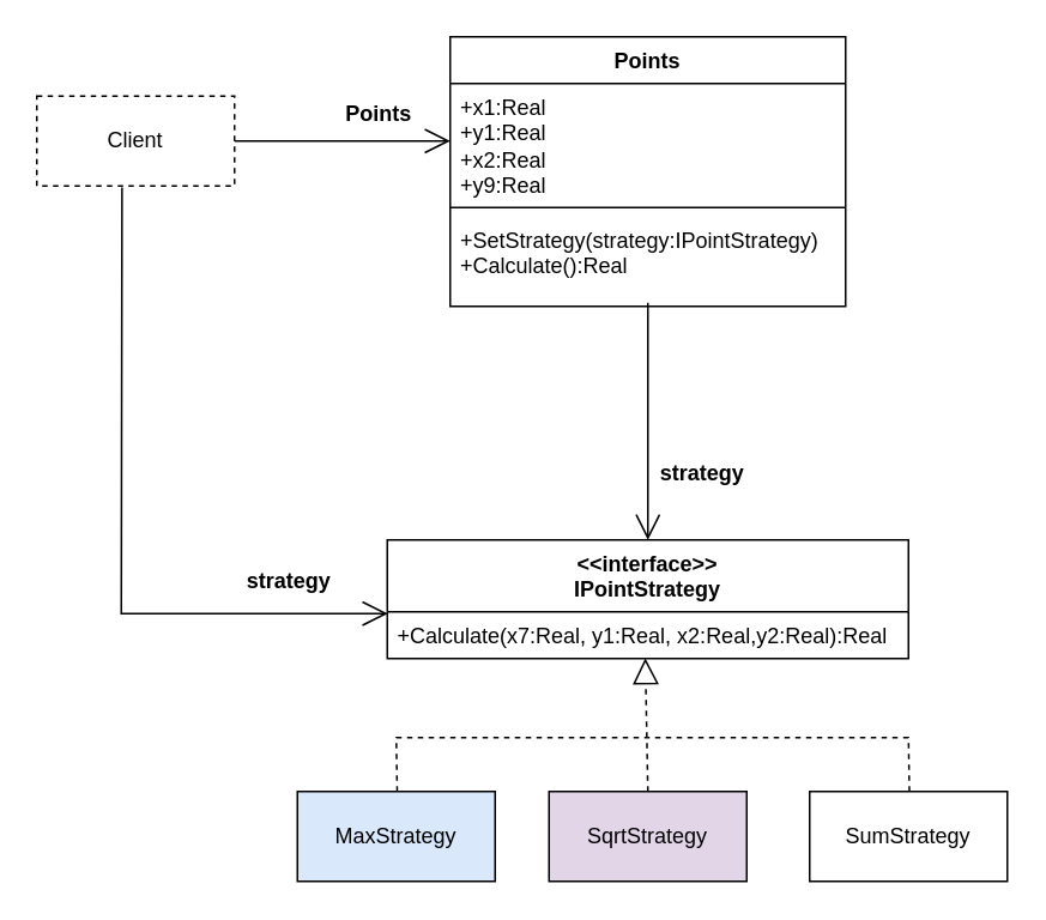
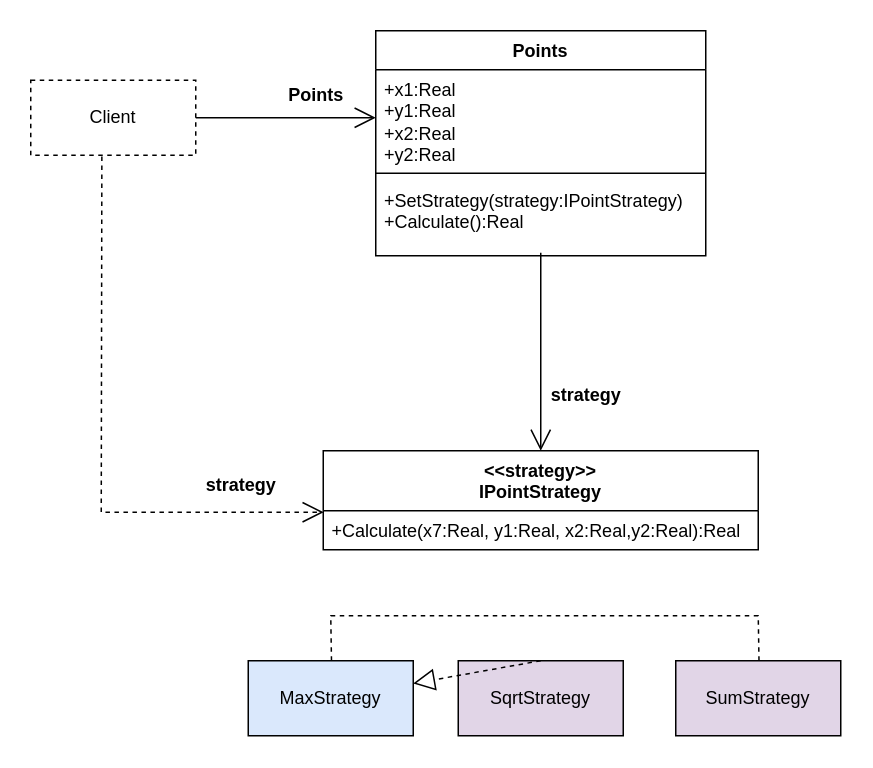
- <mxCell id="4" value="+x1:Real&lt;div&gt;+y1:Real&lt;/div&gt;&lt;div&gt;+x2:Real&lt;/div&gt;&lt;div&gt;+y9:Real&lt;/div&gt;&lt;div&gt;&lt;br&gt;&lt;/div&gt;" style="text;strokeColor=none;fillColor=none;align=left;verticalAlign=top;spacingLeft=4;spacingRight=4;overflow=hidden;rotatable=0;points=[[0,0.5],[1,0.5]];portConstraint=eastwest;whiteSpace=wrap;html=1;" vertex="1" parent="3"><mxGeometry y="26" width="220" height="64" as="geometry" /></mxCell>
+ <mxCell id="4" value="+x1:Real&lt;div&gt;+y1:Real&lt;/div&gt;&lt;div&gt;+x2:Real&lt;/div&gt;&lt;div&gt;+y2:Real&lt;/div&gt;&lt;div&gt;&lt;br&gt;&lt;/div&gt;" style="text;strokeColor=none;fillColor=none;align=left;verticalAlign=top;spacingLeft=4;spacingRight=4;overflow=hidden;rotatable=0;points=[[0,0.5],[1,0.5]];portConstraint=eastwest;whiteSpace=wrap;html=1;" vertex="1" parent="3"><mxGeometry y="26" width="220" height="64" as="geometry" /></mxCell>
- <mxCell id="19" value="" style="endArrow=open;endFill=1;endSize=12;html=1;rounded=0;entryX=0.001;entryY=0.038;entryDx=0;entryDy=0;exitX=0.431;exitY=1.016;exitDx=0;exitDy=0;exitPerimeter=0;entryPerimeter=0;" edge="1" parent="1" source="2" target="9"><mxGeometry width="160" relative="1" as="geometry"><mxPoint x="120" y="220" as="sourcePoint" /><mxPoint x="240" y="210" as="targetPoint" /><Array as="points"><mxPoint x="67" y="341" /></Array></mxGeometry></mxCell>
+ <mxCell id="19" value="" style="endArrow=open;endFill=1;endSize=12;html=1;rounded=0;entryX=0.001;entryY=0.038;entryDx=0;entryDy=0;exitX=0.431;exitY=1.016;exitDx=0;exitDy=0;exitPerimeter=0;entryPerimeter=0;dashed=1;" edge="1" parent="1" source="2" target="9"><mxGeometry width="160" relative="1" as="geometry"><mxPoint x="120" y="220" as="sourcePoint" /><mxPoint x="240" y="210" as="targetPoint" /><Array as="points"><mxPoint x="67" y="341" /></Array></mxGeometry></mxCell>
- <mxCell id="8" value="&amp;lt;&amp;lt;interface&amp;gt;&amp;gt;&lt;div&gt;IPointStrategy&lt;/div&gt;" style="swimlane;fontStyle=1;align=center;verticalAlign=top;childLayout=stackLayout;horizontal=1;startSize=40;horizontalStack=0;resizeParent=1;resizeParentMax=0;resizeLast=0;collapsible=1;marginBottom=0;whiteSpace=wrap;html=1;" vertex="1" parent="1"><mxGeometry x="215" y="300" width="290" height="66" as="geometry" /></mxCell>
+ <mxCell id="8" value="&amp;lt;&amp;lt;strategy&amp;gt;&amp;gt;&lt;div&gt;IPointStrategy&lt;/div&gt;" style="swimlane;fontStyle=1;align=center;verticalAlign=top;childLayout=stackLayout;horizontal=1;startSize=40;horizontalStack=0;resizeParent=1;resizeParentMax=0;resizeLast=0;collapsible=1;marginBottom=0;whiteSpace=wrap;html=1;" vertex="1" parent="1"><mxGeometry x="215" y="300" width="290" height="66" as="geometry" /></mxCell>
- <mxCell id="16" value="" style="endArrow=block;dashed=1;endFill=0;endSize=12;html=1;rounded=0;entryX=0.495;entryY=0.992;entryDx=0;entryDy=0;entryPerimeter=0;exitX=0.5;exitY=0;exitDx=0;exitDy=0;" edge="1" parent="1" source="14" target="9"><mxGeometry width="160" relative="1" as="geometry"><mxPoint x="330" y="390" as="sourcePoint" /><mxPoint x="490" y="390" as="targetPoint" /></mxGeometry></mxCell>
+ <mxCell id="16" value="" style="endArrow=block;dashed=1;endFill=0;endSize=12;html=1;rounded=0;exitX=0.5;exitY=0;exitDx=0;exitDy=0;" edge="1" parent="1" source="14" target="13"><mxGeometry width="160" relative="1" as="geometry"><mxPoint x="330" y="390" as="sourcePoint" /><mxPoint x="490" y="390" as="targetPoint" /></mxGeometry></mxCell>
- <mxCell id="15" value="SumStrategy" style="html=1;whiteSpace=wrap;" vertex="1" parent="1"><mxGeometry x="450" y="440" width="110" height="50" as="geometry" /></mxCell>
+ <mxCell id="15" value="SumStrategy" style="html=1;whiteSpace=wrap;fillColor=#e1d5e7;" vertex="1" parent="1"><mxGeometry x="450" y="440" width="110" height="50" as="geometry" /></mxCell>
